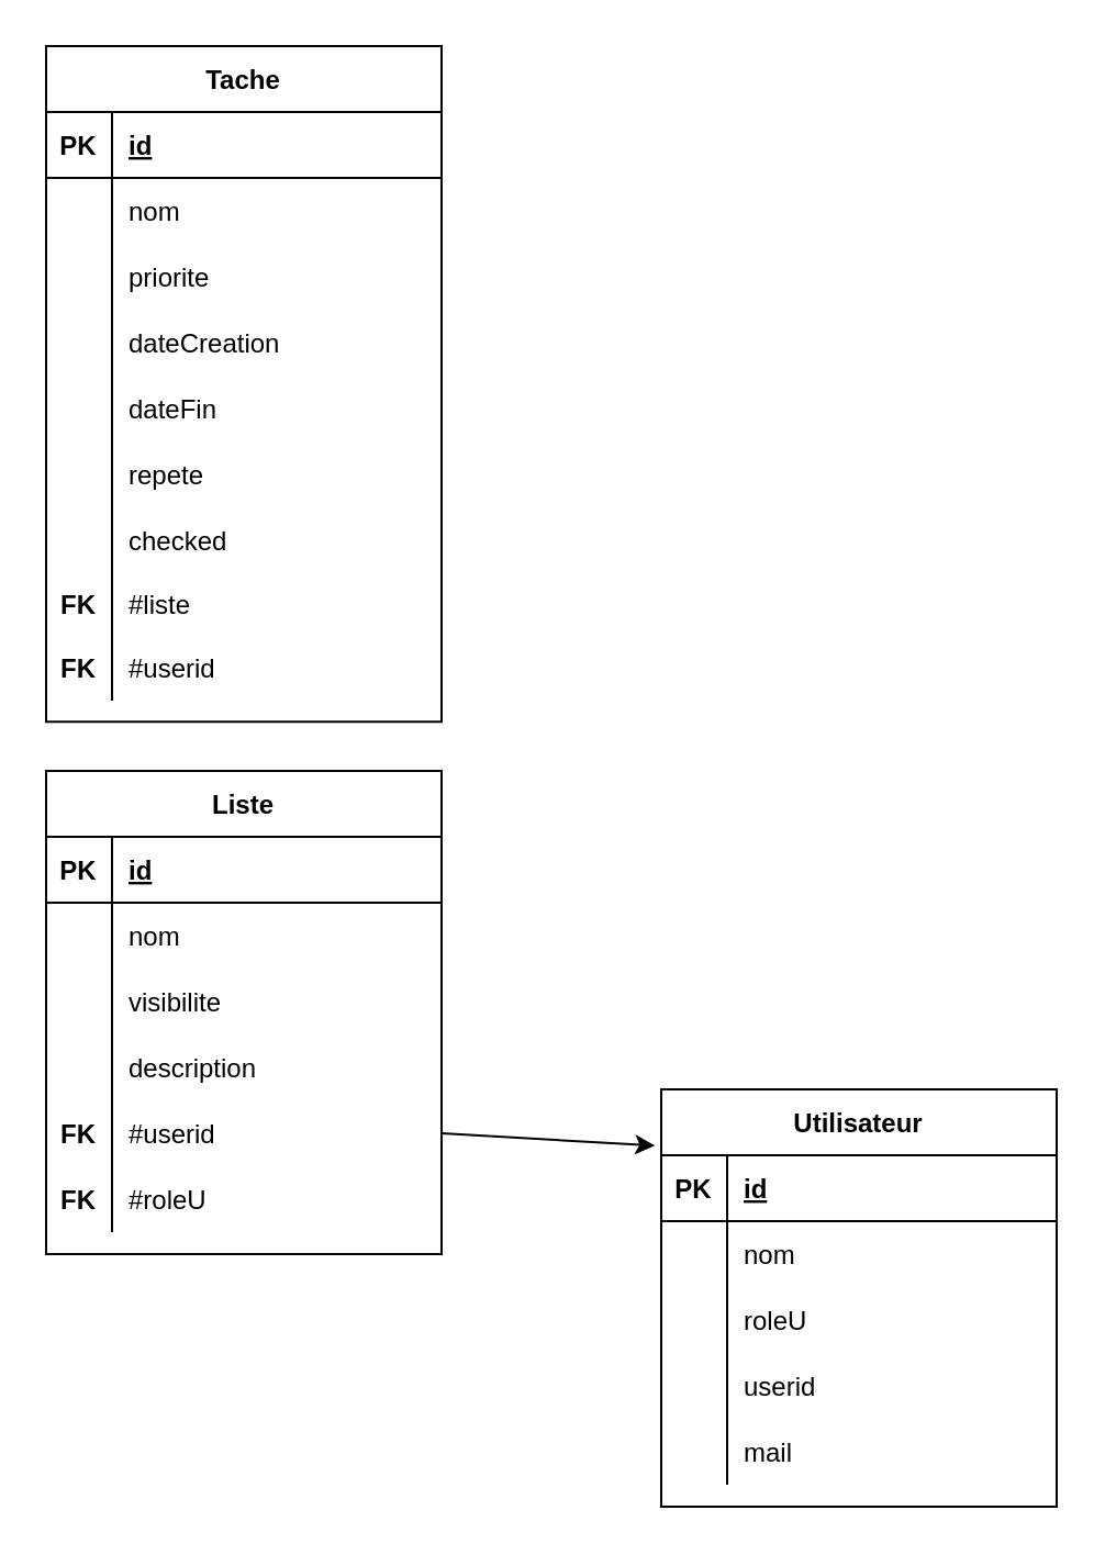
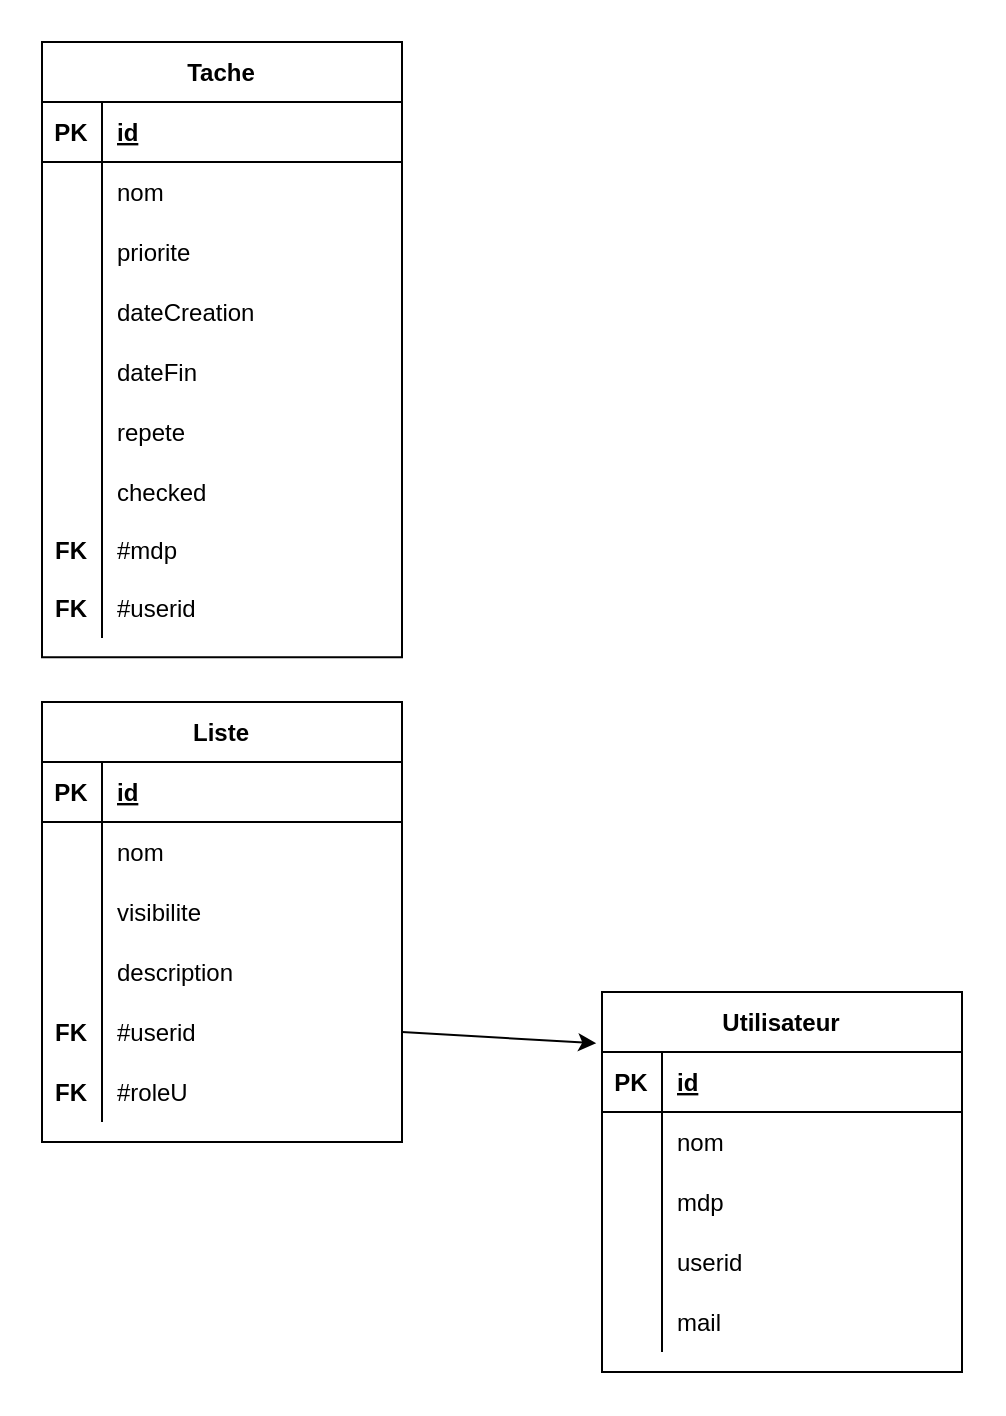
- <mxCell id="26" value="#liste" style="shape=partialRectangle;connectable=0;fillColor=none;top=0;left=0;bottom=0;right=0;align=left;spacingLeft=6;overflow=hidden;" parent="24" vertex="1"><mxGeometry x="30" width="150" height="28" as="geometry"><mxRectangle width="150" height="28" as="alternateBounds" /></mxGeometry></mxCell>
+ <mxCell id="26" value="#mdp" style="shape=partialRectangle;connectable=0;fillColor=none;top=0;left=0;bottom=0;right=0;align=left;spacingLeft=6;overflow=hidden;" parent="24" vertex="1"><mxGeometry x="30" width="150" height="28" as="geometry"><mxRectangle width="150" height="28" as="alternateBounds" /></mxGeometry></mxCell>
- <mxCell id="58" value="roleU" style="shape=partialRectangle;connectable=0;fillColor=none;top=0;left=0;bottom=0;right=0;align=left;spacingLeft=6;overflow=hidden;" parent="56" vertex="1"><mxGeometry x="30" width="150" height="30" as="geometry"><mxRectangle width="150" height="30" as="alternateBounds" /></mxGeometry></mxCell>
+ <mxCell id="58" value="mdp" style="shape=partialRectangle;connectable=0;fillColor=none;top=0;left=0;bottom=0;right=0;align=left;spacingLeft=6;overflow=hidden;" parent="56" vertex="1"><mxGeometry x="30" width="150" height="30" as="geometry"><mxRectangle width="150" height="30" as="alternateBounds" /></mxGeometry></mxCell>
